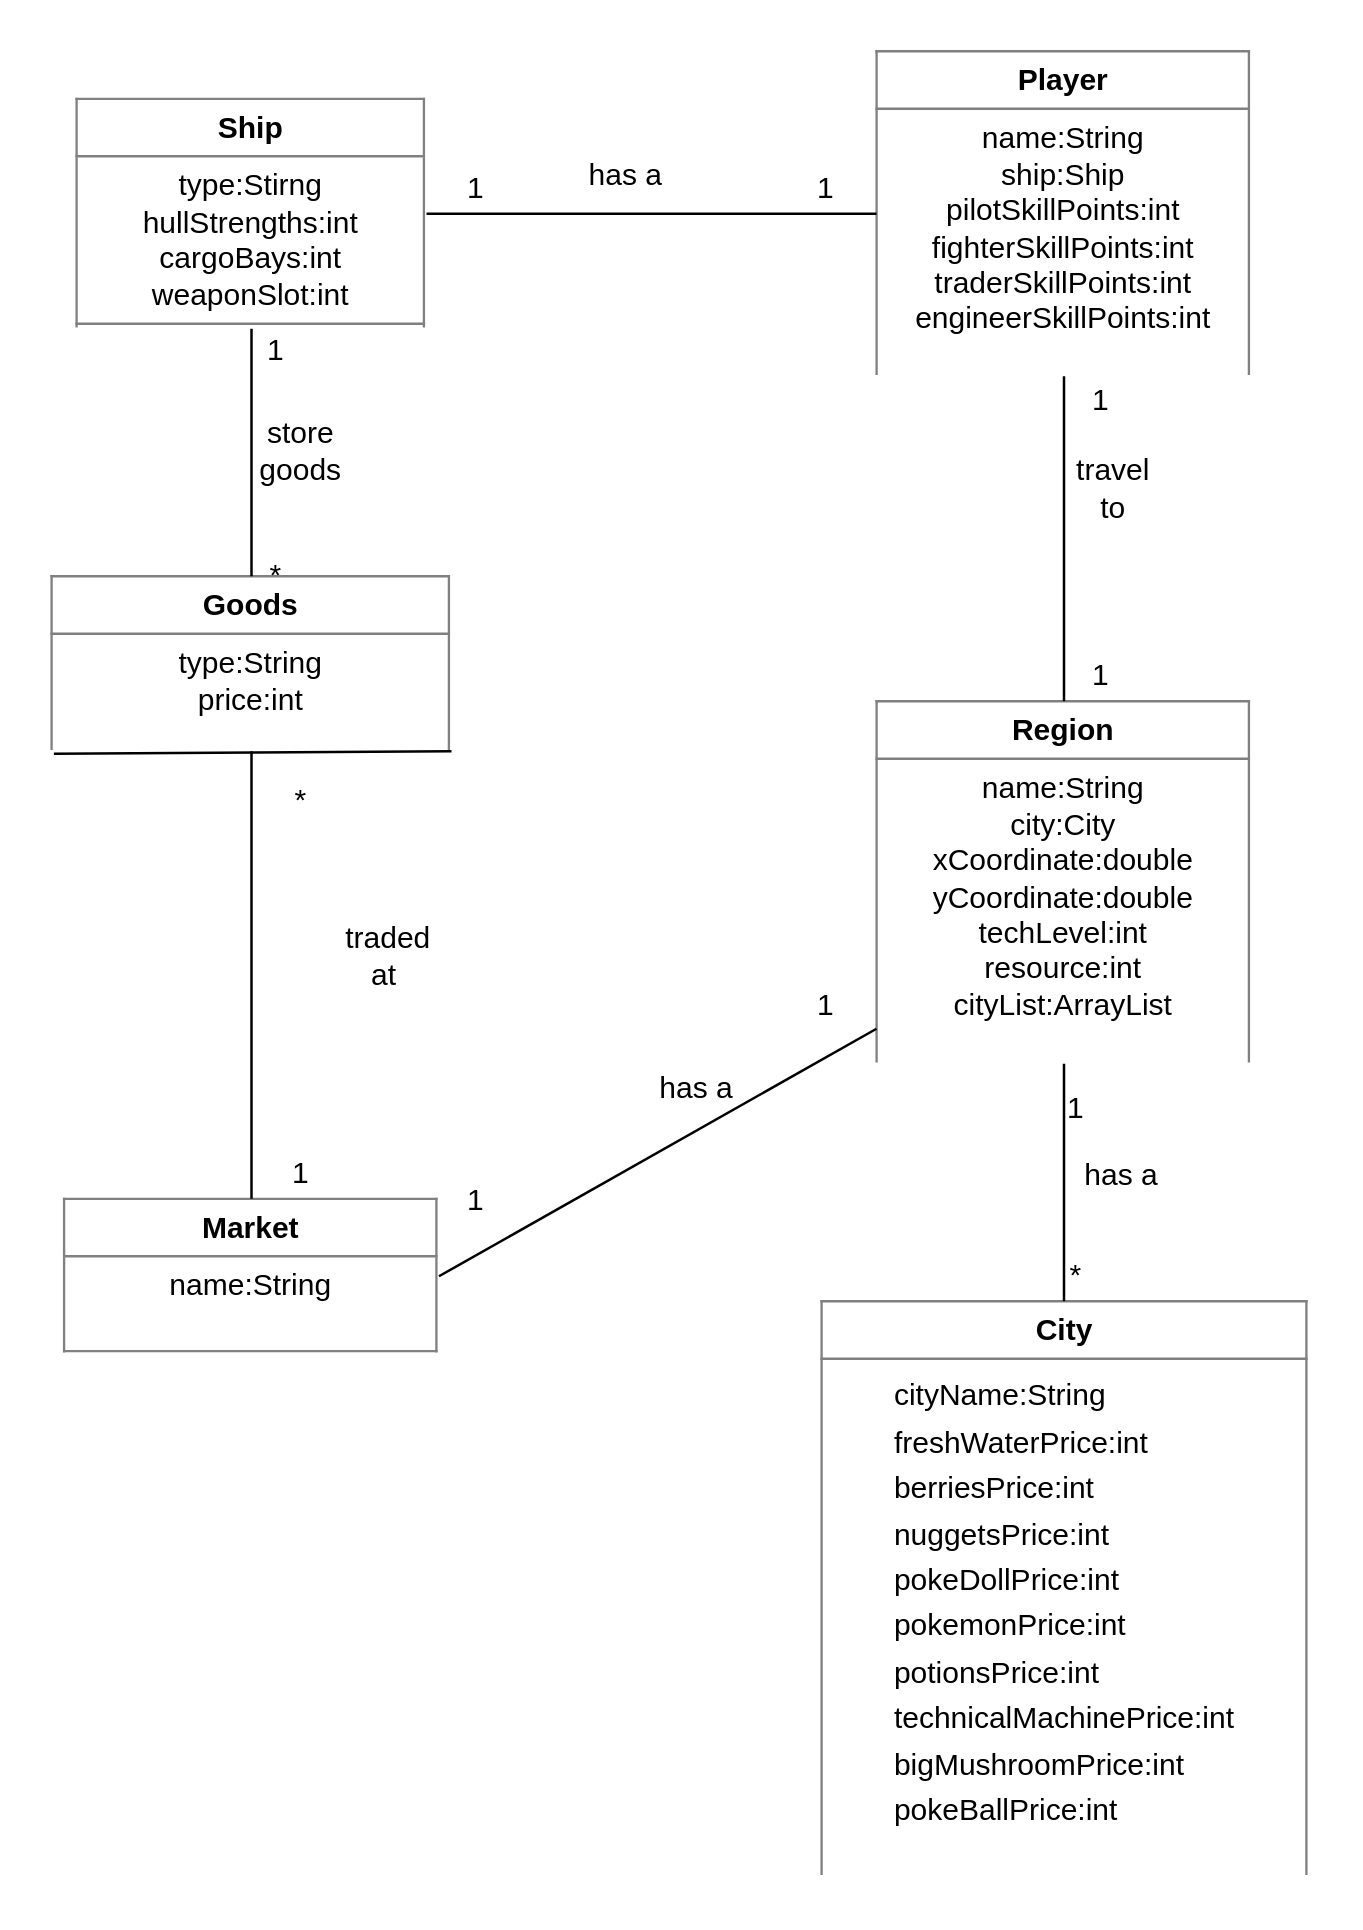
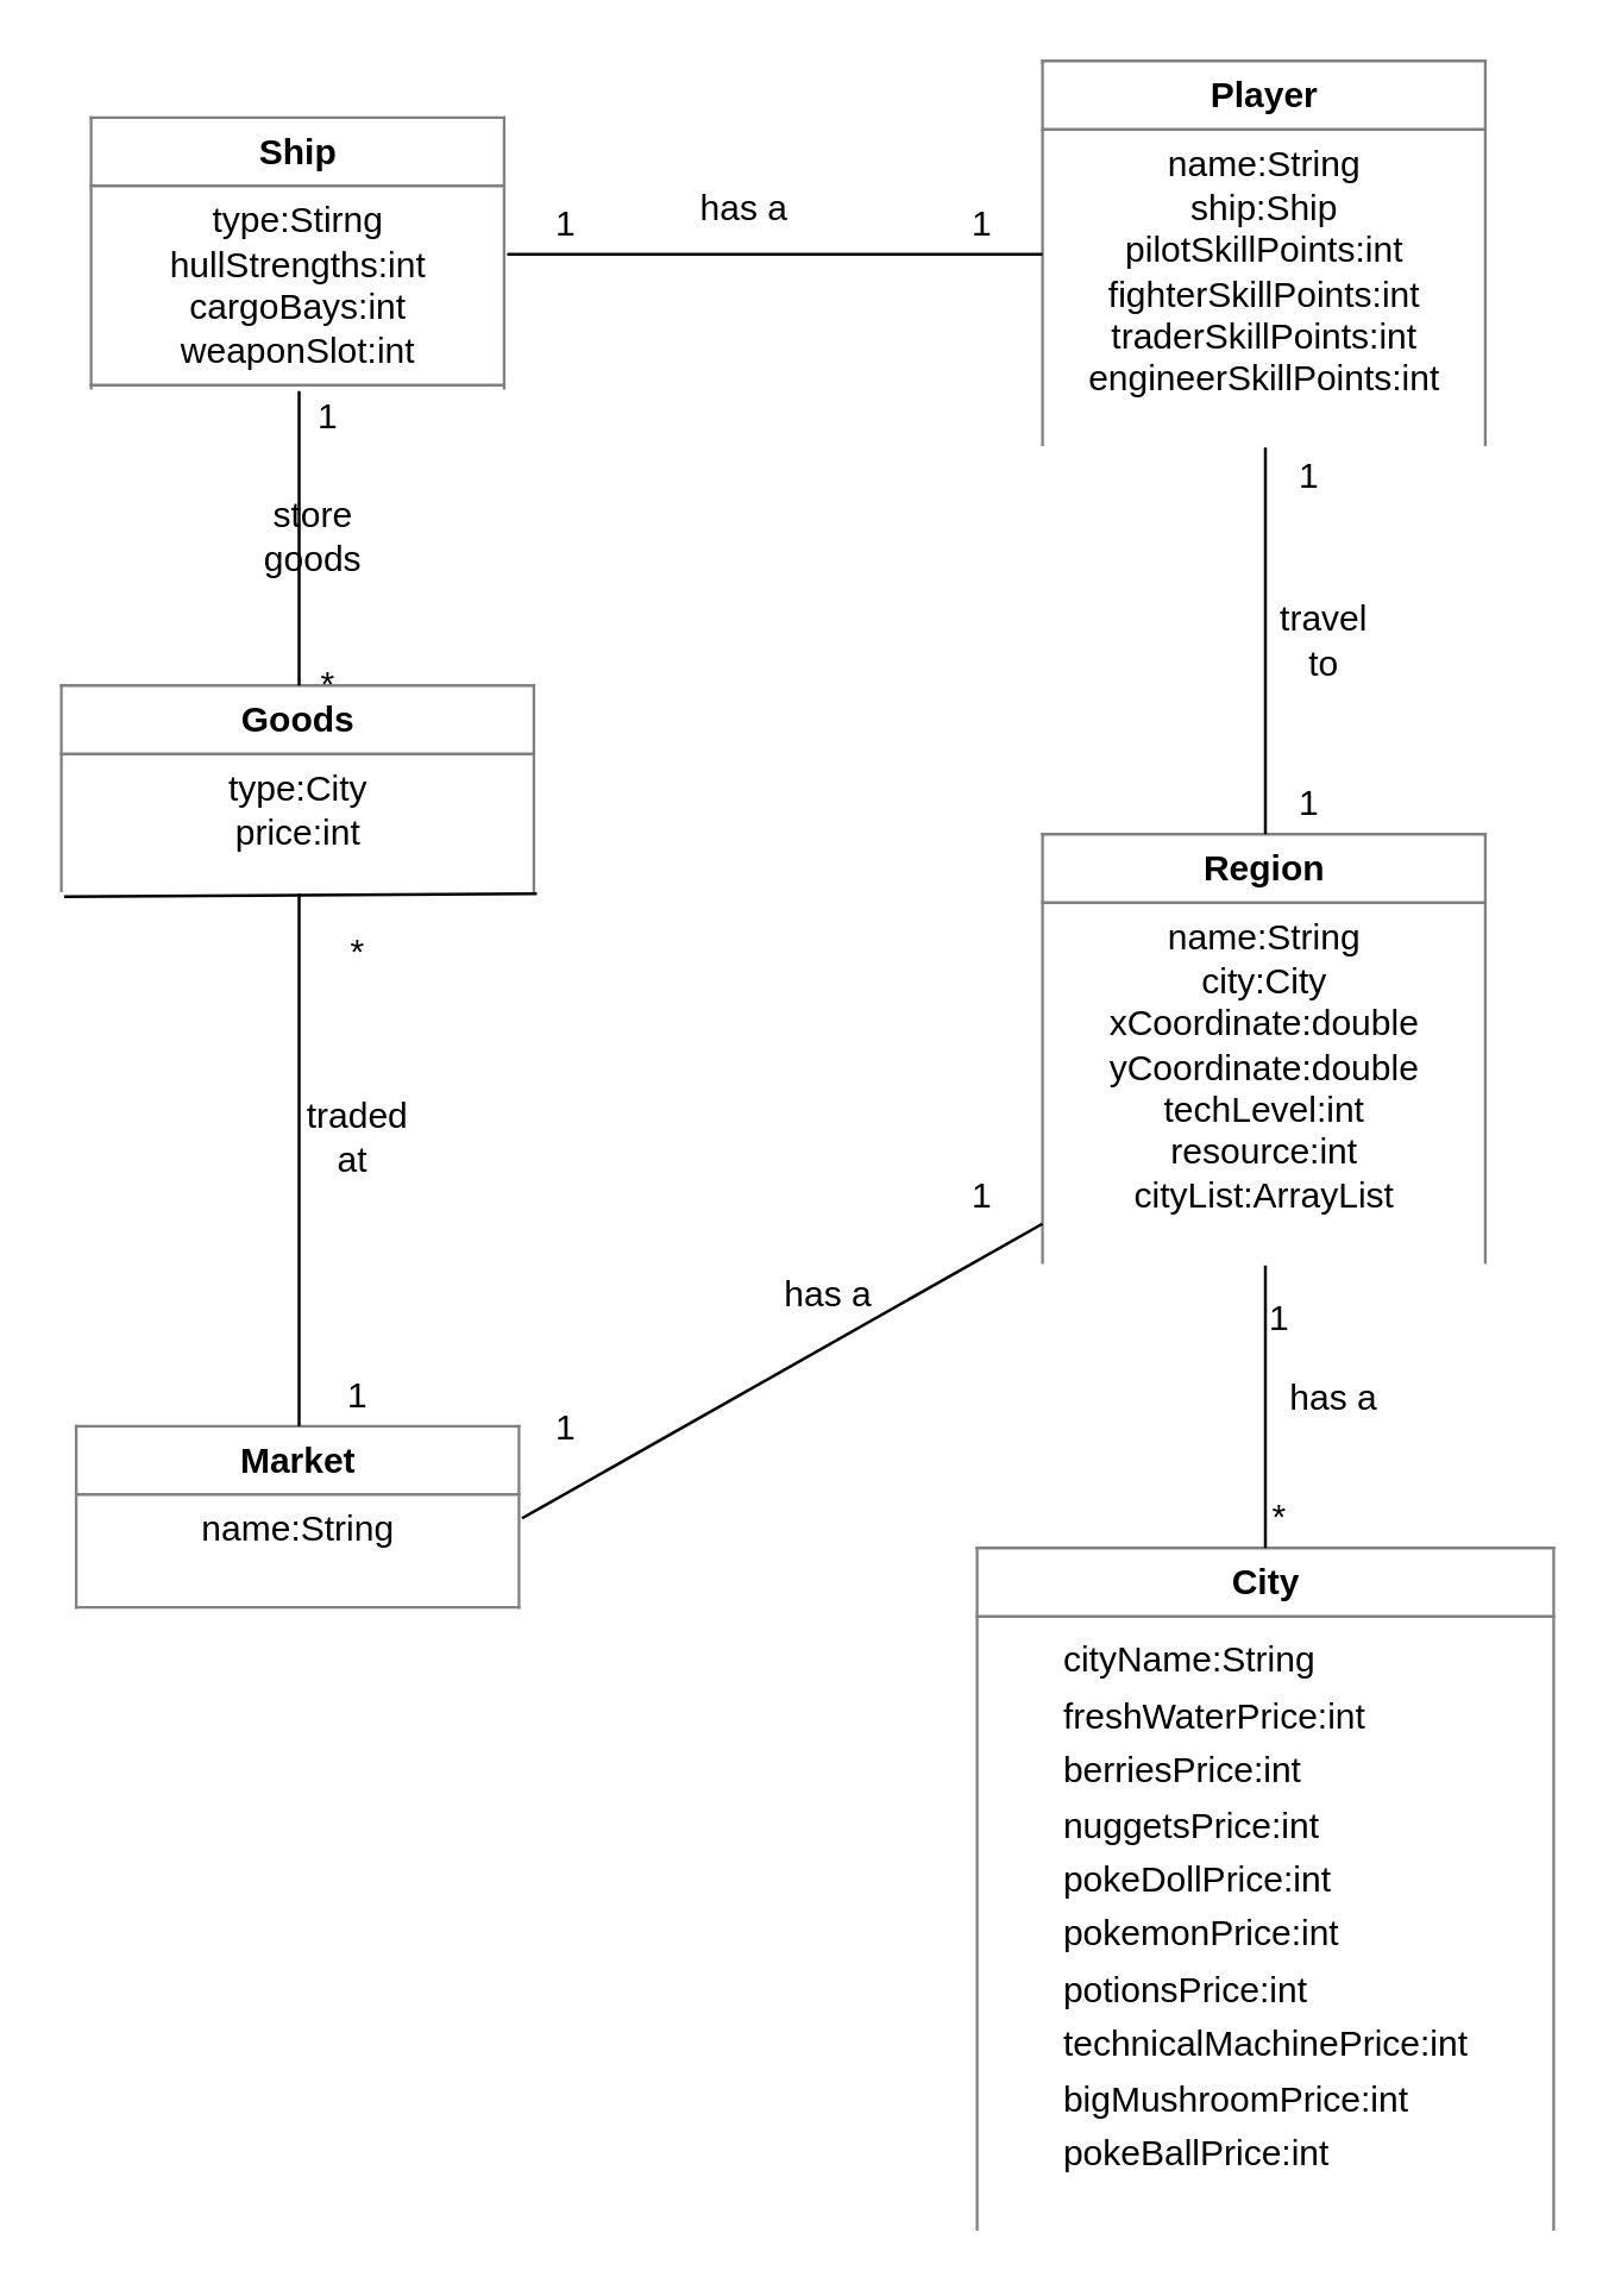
- <mxCell id="8" value="store goods" style="text;html=1;strokeColor=none;fillColor=none;align=center;verticalAlign=middle;whiteSpace=wrap;rounded=0;" vertex="1" parent="1"><mxGeometry x="100" y="170" width="40" height="20" as="geometry" /></mxCell>
+ <mxCell id="8" value="store goods" style="text;html=1;strokeColor=none;fillColor=none;align=center;verticalAlign=middle;whiteSpace=wrap;rounded=0;" vertex="1" parent="1"><mxGeometry x="85" y="170" width="40" height="20" as="geometry" /></mxCell>
- <mxCell id="15" value="travel to" style="text;html=1;strokeColor=none;fillColor=none;align=center;verticalAlign=middle;whiteSpace=wrap;rounded=0;" vertex="1" parent="1"><mxGeometry x="425" y="185" width="40" height="20" as="geometry" /></mxCell>
+ <mxCell id="15" value="travel to" style="text;html=1;strokeColor=none;fillColor=none;align=center;verticalAlign=middle;whiteSpace=wrap;rounded=0;" vertex="1" parent="1"><mxGeometry x="425" y="205" width="40" height="20" as="geometry" /></mxCell>
- <mxCell id="6" value="&lt;table border=&quot;1&quot; width=&quot;100%&quot; cellpadding=&quot;4&quot; style=&quot;width: 100% ; height: 100% ; border-collapse: collapse&quot;&gt;&lt;tbody&gt;&lt;tr&gt;&lt;th align=&quot;center&quot;&gt;Goods&lt;/th&gt;&lt;/tr&gt;&lt;tr&gt;&lt;td align=&quot;center&quot;&gt;type:String&lt;br&gt;price:int&lt;br&gt;&lt;br&gt;&lt;/td&gt;&lt;/tr&gt;&lt;tr&gt;&lt;td align=&quot;center&quot;&gt;&lt;br&gt;&lt;/td&gt;&lt;/tr&gt;&lt;/tbody&gt;&lt;/table&gt;" style="text;html=1;strokeColor=none;fillColor=none;overflow=fill;" vertex="1" parent="1"><mxGeometry x="20" y="230" width="160" height="70" as="geometry" /></mxCell>
+ <mxCell id="6" value="&lt;table border=&quot;1&quot; width=&quot;100%&quot; cellpadding=&quot;4&quot; style=&quot;width: 100% ; height: 100% ; border-collapse: collapse&quot;&gt;&lt;tbody&gt;&lt;tr&gt;&lt;th align=&quot;center&quot;&gt;Goods&lt;/th&gt;&lt;/tr&gt;&lt;tr&gt;&lt;td align=&quot;center&quot;&gt;type:City&lt;br&gt;price:int&lt;br&gt;&lt;br&gt;&lt;/td&gt;&lt;/tr&gt;&lt;tr&gt;&lt;td align=&quot;center&quot;&gt;&lt;br&gt;&lt;/td&gt;&lt;/tr&gt;&lt;/tbody&gt;&lt;/table&gt;" style="text;html=1;strokeColor=none;fillColor=none;overflow=fill;" vertex="1" parent="1"><mxGeometry x="20" y="230" width="160" height="70" as="geometry" /></mxCell>
- <mxCell id="30" value="traded at&amp;nbsp;" style="text;html=1;strokeColor=none;fillColor=none;align=center;verticalAlign=middle;whiteSpace=wrap;rounded=0;" vertex="1" parent="1"><mxGeometry x="135" y="372" width="40" height="20" as="geometry" /></mxCell>
+ <mxCell id="30" value="traded at&amp;nbsp;" style="text;html=1;strokeColor=none;fillColor=none;align=center;verticalAlign=middle;whiteSpace=wrap;rounded=0;" vertex="1" parent="1"><mxGeometry x="100" y="372" width="40" height="20" as="geometry" /></mxCell>
